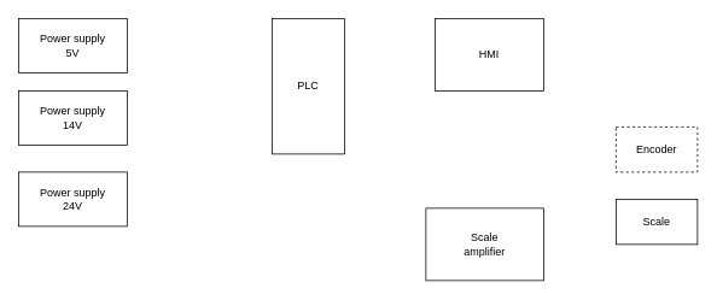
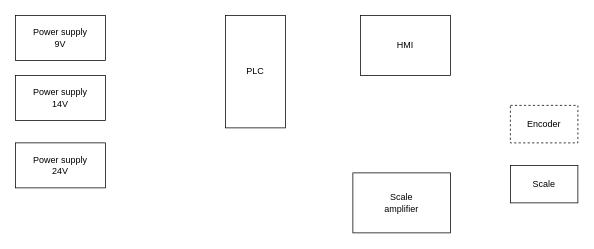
- <mxCell id="2" value="Power supply&lt;div&gt;5V&lt;/div&gt;" style="rounded=0;whiteSpace=wrap;html=1;" vertex="1" parent="1"><mxGeometry x="20" y="20" width="120" height="60" as="geometry" /></mxCell>
+ <mxCell id="2" value="Power supply&lt;div&gt;9V&lt;/div&gt;" style="rounded=0;whiteSpace=wrap;html=1;" vertex="1" parent="1"><mxGeometry x="20" y="20" width="120" height="60" as="geometry" /></mxCell>
